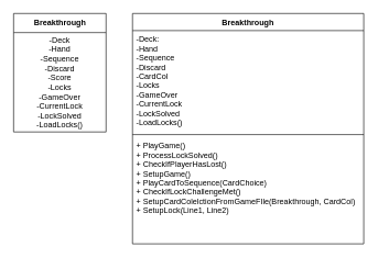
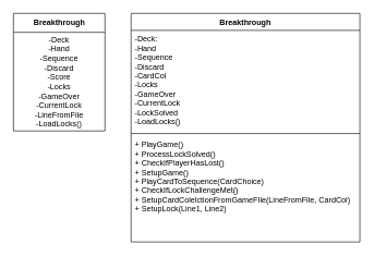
- <mxCell id="3" value="-Deck&lt;br&gt;-Hand&lt;br&gt;-Sequence&lt;br&gt;-Discard&lt;br&gt;-Score&lt;br&gt;-Locks&lt;br&gt;-GameOver&lt;br&gt;-CurrentLock&lt;br&gt;-LockSolved&lt;br&gt;-LoadLocks()" style="text;html=1;strokeColor=none;fillColor=none;align=center;verticalAlign=middle;spacingLeft=4;spacingRight=4;overflow=hidden;rotatable=0;points=[[0,0.5],[1,0.5]];portConstraint=eastwest;" parent="2" vertex="1"><mxGeometry y="29" width="140" height="151" as="geometry" /></mxCell>
+ <mxCell id="3" value="-Deck&lt;br&gt;-Hand&lt;br&gt;-Sequence&lt;br&gt;-Discard&lt;br&gt;-Score&lt;br&gt;-Locks&lt;br&gt;-GameOver&lt;br&gt;-CurrentLock&lt;br&gt;-LineFromFile&lt;br&gt;-LoadLocks()" style="text;html=1;strokeColor=none;fillColor=none;align=center;verticalAlign=middle;spacingLeft=4;spacingRight=4;overflow=hidden;rotatable=0;points=[[0,0.5],[1,0.5]];portConstraint=eastwest;" parent="2" vertex="1"><mxGeometry y="29" width="140" height="151" as="geometry" /></mxCell>
- <mxCell id="7" value="+ PlayGame()&#10;+ ProcessLockSolved()&#10;+ CheckIfPlayerHasLost()&#10;+ SetupGame()&#10;+ PlayCardToSequence(CardChoice)&#10;+ CheckIfLockChallengeMet()&#10;+ SetupCardColelctionFromGameFIle(Breakthrough, CardCol)&#10;+ SetupLock(Line1, Line2)" style="text;strokeColor=none;fillColor=none;align=left;verticalAlign=top;spacingLeft=4;spacingRight=4;overflow=hidden;rotatable=0;points=[[0,0.5],[1,0.5]];portConstraint=eastwest;" parent="4" vertex="1"><mxGeometry y="188" width="350" height="162" as="geometry" /></mxCell>
+ <mxCell id="7" value="+ PlayGame()&#10;+ ProcessLockSolved()&#10;+ CheckIfPlayerHasLost()&#10;+ SetupGame()&#10;+ PlayCardToSequence(CardChoice)&#10;+ CheckIfLockChallengeMet()&#10;+ SetupCardColelctionFromGameFIle(LineFromFile, CardCol)&#10;+ SetupLock(Line1, Line2)" style="text;strokeColor=none;fillColor=none;align=left;verticalAlign=top;spacingLeft=4;spacingRight=4;overflow=hidden;rotatable=0;points=[[0,0.5],[1,0.5]];portConstraint=eastwest;" parent="4" vertex="1"><mxGeometry y="188" width="350" height="162" as="geometry" /></mxCell>
